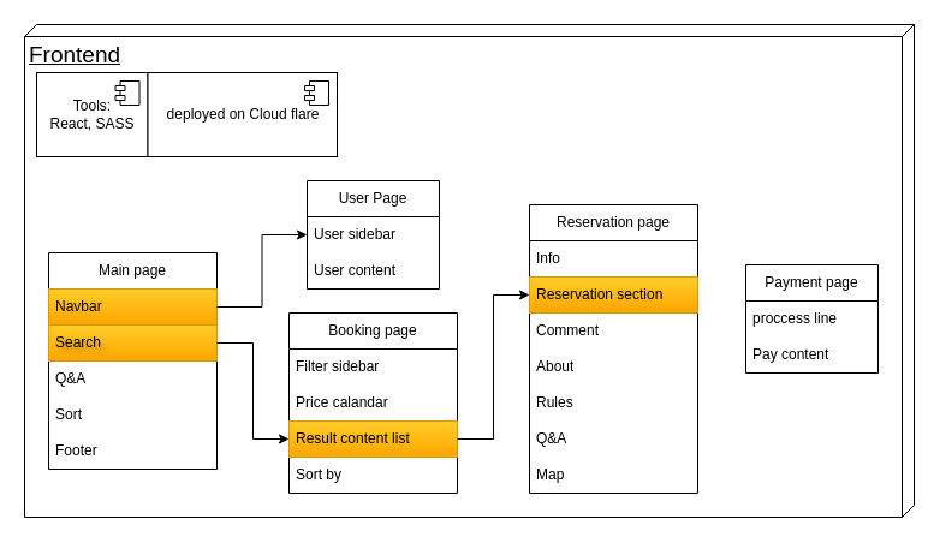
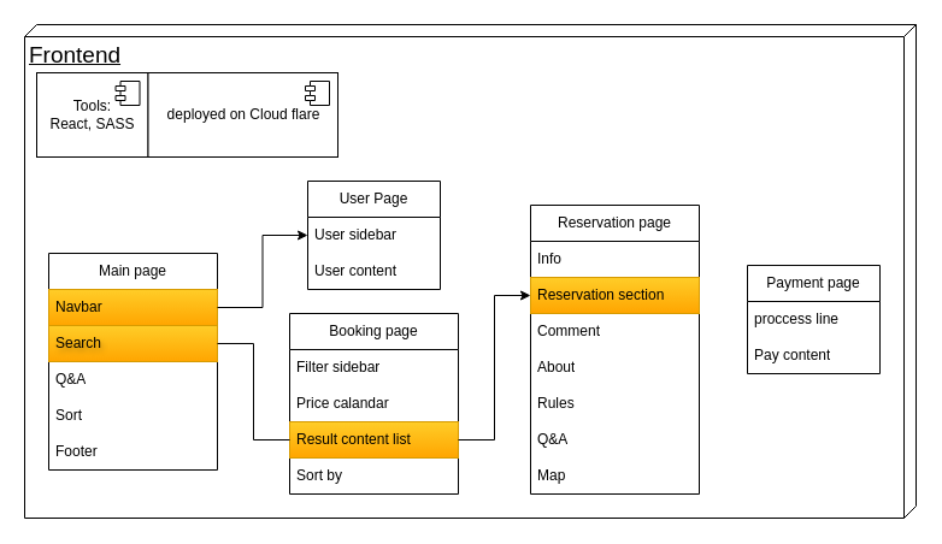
- <mxCell id="33" style="edgeStyle=orthogonalEdgeStyle;rounded=0;orthogonalLoop=1;jettySize=auto;html=1;" parent="1" source="9" target="20" edge="1"><mxGeometry relative="1" as="geometry" /></mxCell>
+ <mxCell id="33" style="edgeStyle=orthogonalEdgeStyle;rounded=0;orthogonalLoop=1;jettySize=auto;html=1;endArrow=none;" parent="1" source="9" target="20" edge="1"><mxGeometry relative="1" as="geometry" /></mxCell>
